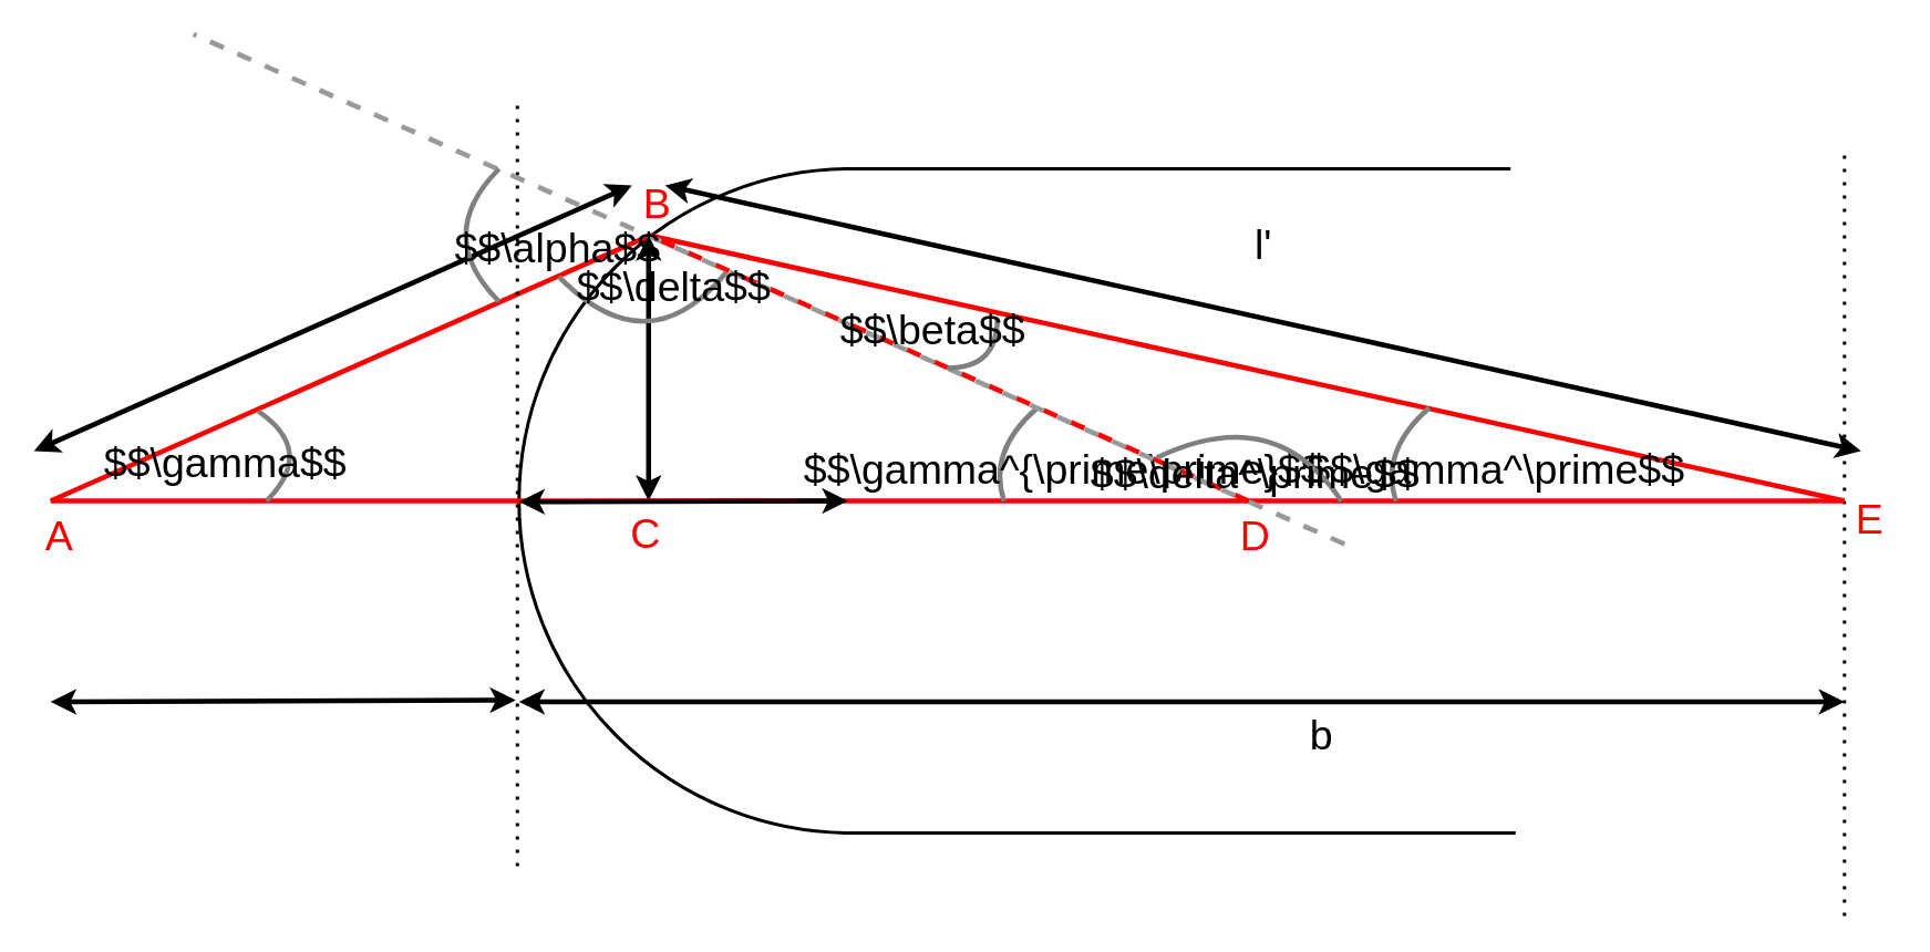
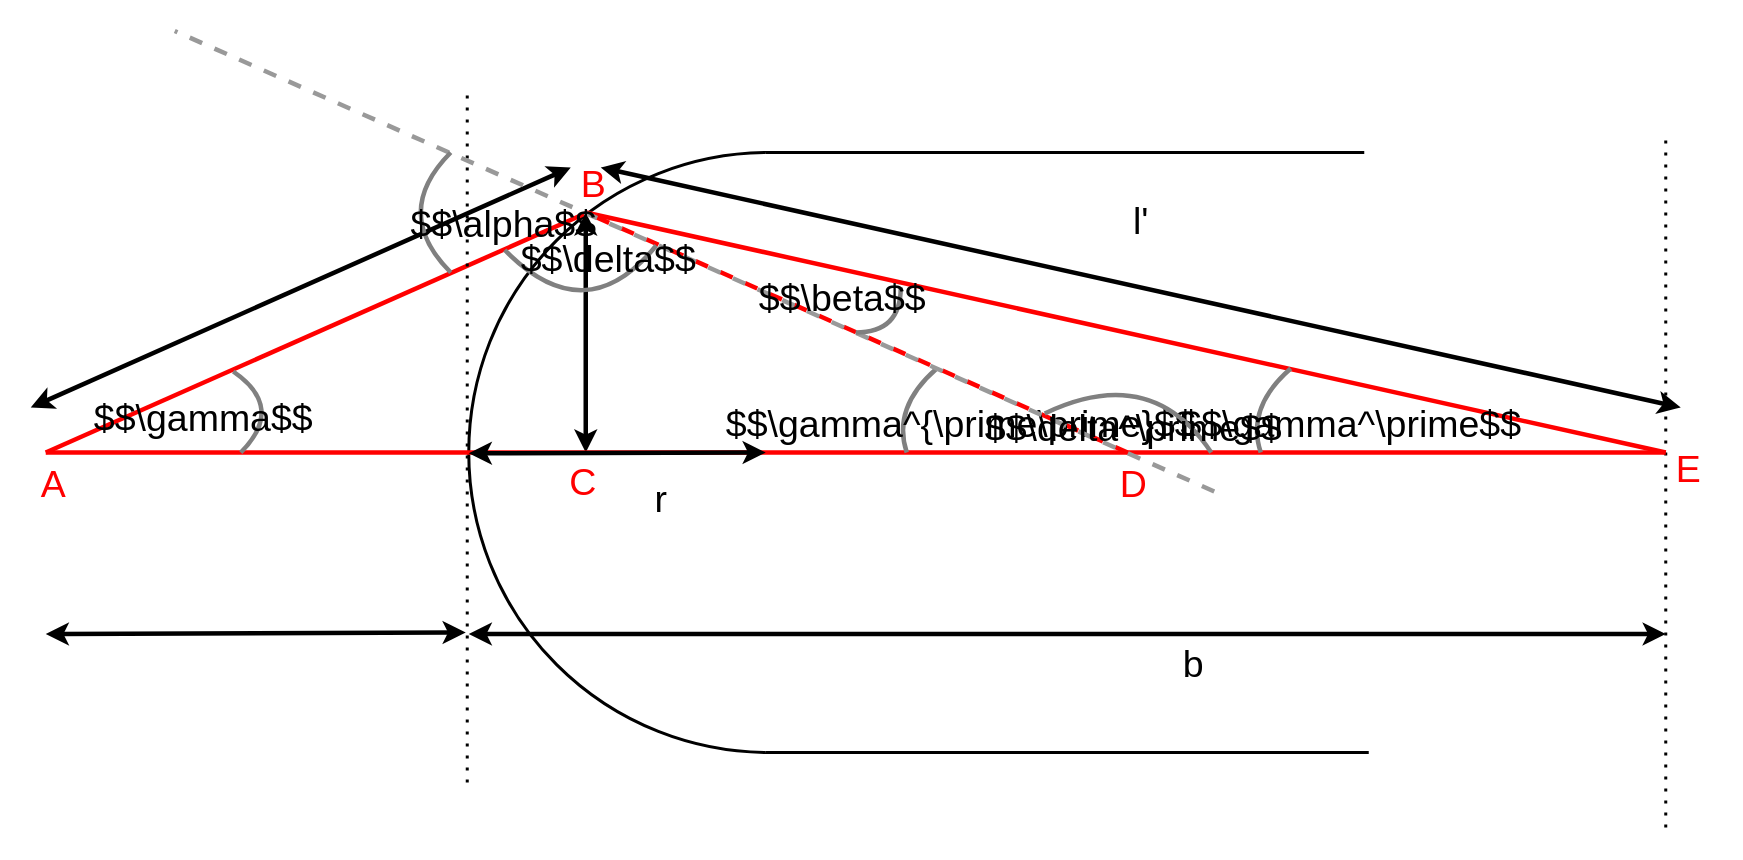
+ <mxCell id="6" value="&lt;font style=&quot;font-size: 25px&quot;&gt;r&lt;/font&gt;" style="text;html=1;resizable=0;autosize=1;align=center;verticalAlign=middle;points=[];fillColor=none;strokeColor=none;rounded=0;" parent="1" vertex="1"><mxGeometry x="430" y="321" width="20" height="20" as="geometry" /></mxCell>
